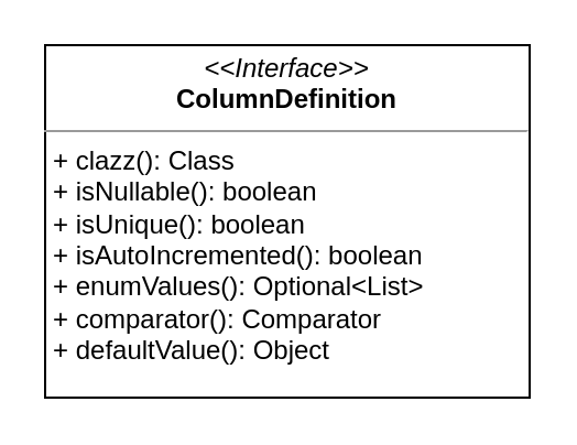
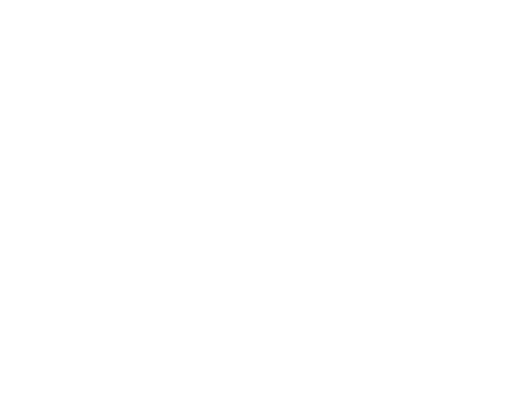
- <mxCell id="2" value="&lt;p style=&quot;margin:0px;margin-top:4px;text-align:center;&quot;&gt;&lt;i&gt;&amp;lt;&amp;lt;Interface&amp;gt;&amp;gt;&lt;/i&gt;&lt;br&gt;&lt;b&gt;ColumnDefinition&lt;/b&gt;&lt;/p&gt;&lt;hr size=&quot;1&quot;&gt;&lt;p style=&quot;margin:0px;margin-left:4px;&quot;&gt;&lt;/p&gt;&lt;p style=&quot;margin:0px;margin-left:4px;&quot;&gt;+ clazz(): Class&lt;br&gt;+ isNullable(): boolean&lt;/p&gt;&lt;p style=&quot;margin:0px;margin-left:4px;&quot;&gt;+ isUnique(): boolean&lt;/p&gt;&lt;p style=&quot;margin:0px;margin-left:4px;&quot;&gt;+ isAutoIncremented(): boolean&lt;/p&gt;&lt;p style=&quot;margin:0px;margin-left:4px;&quot;&gt;+ enumValues(): Optional&amp;lt;List&amp;gt;&lt;/p&gt;&lt;p style=&quot;margin:0px;margin-left:4px;&quot;&gt;+ comparator(): Comparator&lt;/p&gt;&lt;p style=&quot;margin:0px;margin-left:4px;&quot;&gt;+ defaultValue(): Object&lt;/p&gt;" style="verticalAlign=top;align=left;overflow=fill;fontSize=12;fontFamily=Helvetica;html=1;whiteSpace=wrap;" parent="1" vertex="1"><mxGeometry x="20" y="20" width="220" height="160" as="geometry" /></mxCell>
